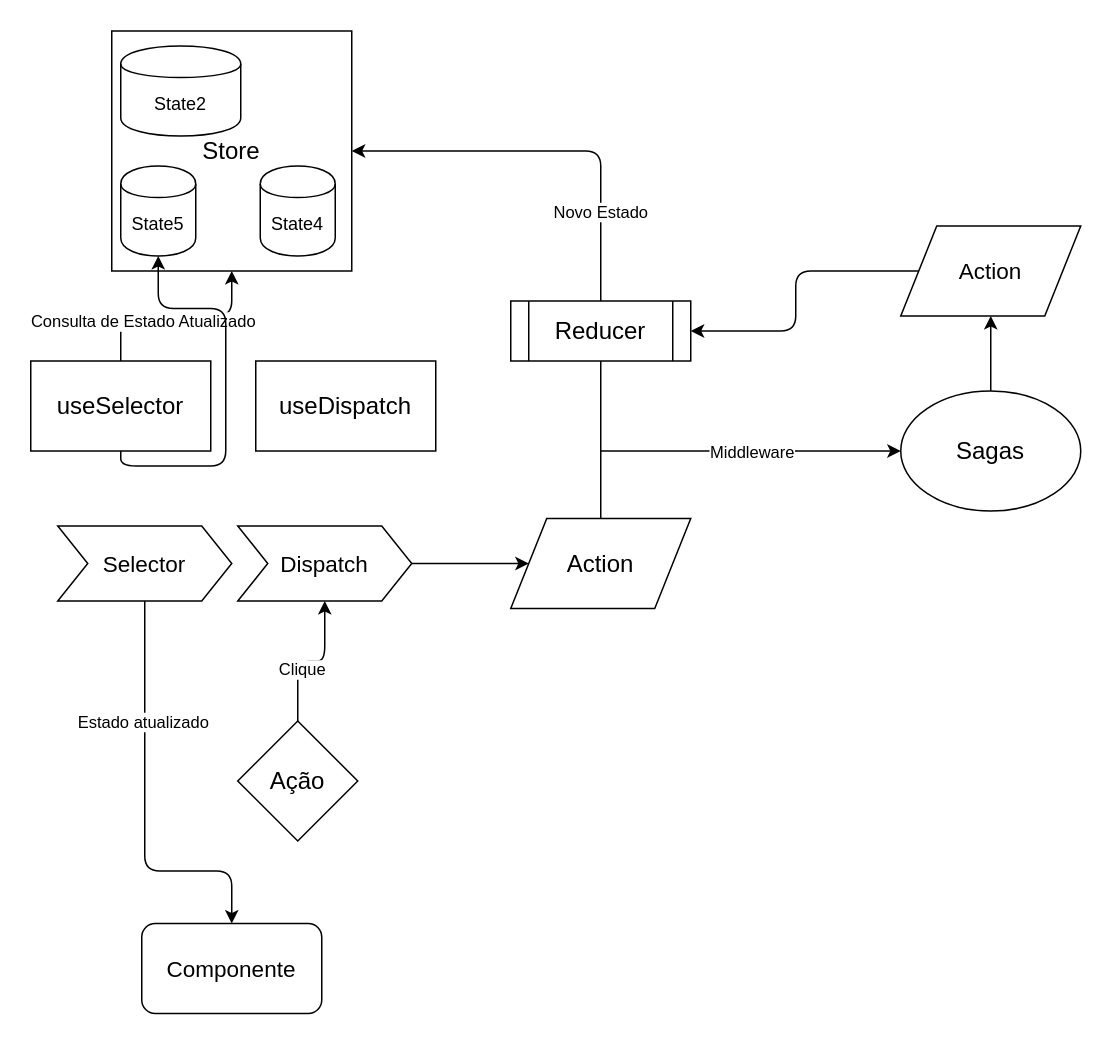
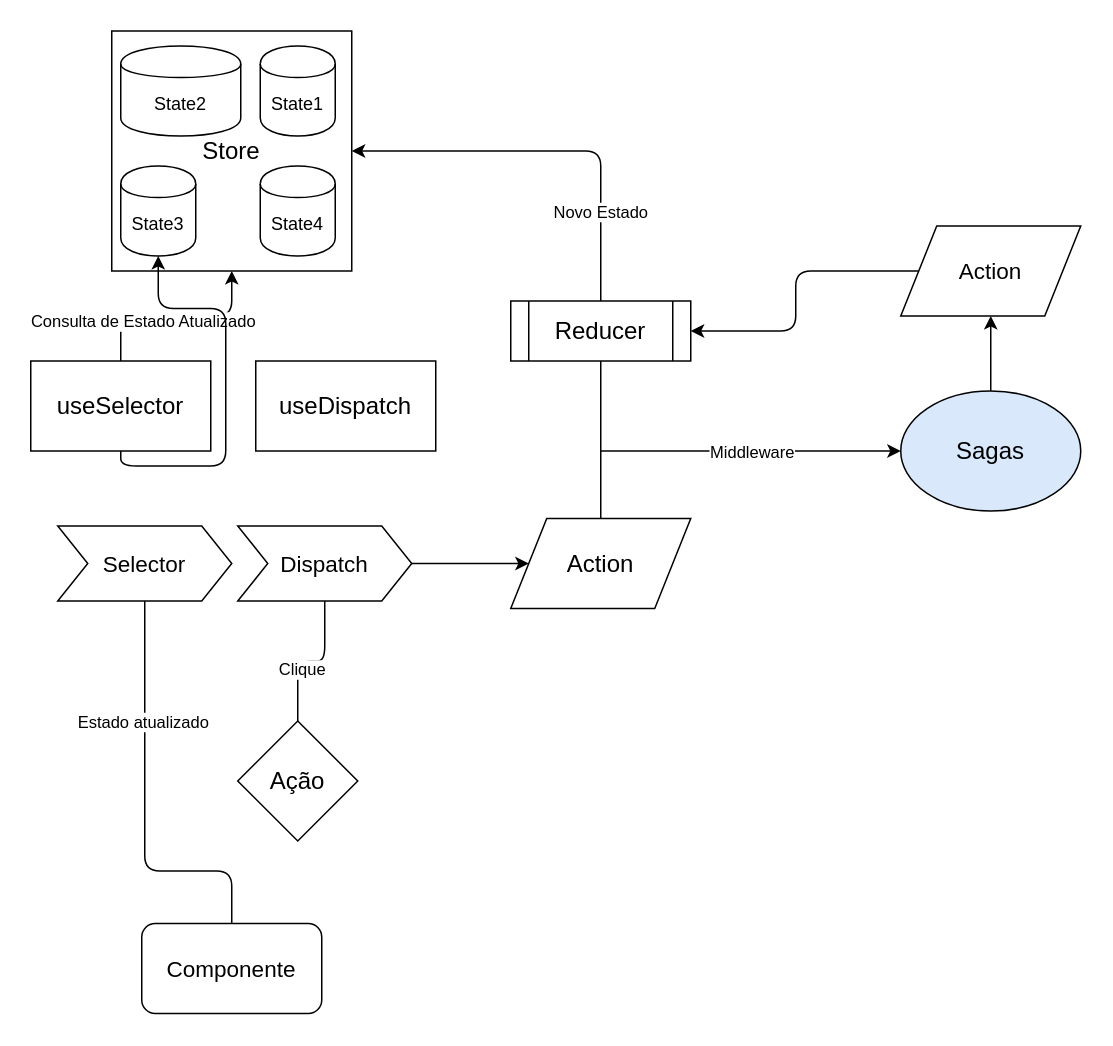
+ <mxCell id="20" value="State1" style="shape=cylinder;whiteSpace=wrap;html=1;boundedLbl=1;backgroundOutline=1;" parent="1" vertex="1"><mxGeometry x="173" y="30" width="50" height="60" as="geometry" /></mxCell>
- <mxCell id="22" value="State5&lt;br&gt;" style="shape=cylinder;whiteSpace=wrap;html=1;boundedLbl=1;backgroundOutline=1;" parent="1" vertex="1"><mxGeometry x="80" y="110" width="50" height="60" as="geometry" /></mxCell>
+ <mxCell id="22" value="State3&lt;br&gt;" style="shape=cylinder;whiteSpace=wrap;html=1;boundedLbl=1;backgroundOutline=1;" parent="1" vertex="1"><mxGeometry x="80" y="110" width="50" height="60" as="geometry" /></mxCell>
- <mxCell id="27" value="&lt;font style=&quot;font-size: 16px&quot;&gt;Sagas&lt;/font&gt;" style="ellipse;whiteSpace=wrap;html=1;" vertex="1" parent="1"><mxGeometry x="600" y="260" width="120" height="80" as="geometry" /></mxCell>
+ <mxCell id="27" value="&lt;font style=&quot;font-size: 16px&quot;&gt;Sagas&lt;/font&gt;" style="ellipse;whiteSpace=wrap;html=1;fillColor=#dae8fc;" vertex="1" parent="1"><mxGeometry x="600" y="260" width="120" height="80" as="geometry" /></mxCell>
- <mxCell id="7" value="" style="endArrow=classic;html=1;exitX=0.5;exitY=0;exitDx=0;exitDy=0;entryX=0.5;entryY=1;entryDx=0;entryDy=0;edgeStyle=orthogonalEdgeStyle;" parent="1" source="4" target="5" edge="1"><mxGeometry width="50" height="50" relative="1" as="geometry"><mxPoint x="130" y="420" as="sourcePoint" /><mxPoint x="180" y="370" as="targetPoint" /></mxGeometry></mxCell>
+ <mxCell id="7" value="" style="endArrow=none;html=1;exitX=0.5;exitY=0;exitDx=0;exitDy=0;entryX=0.5;entryY=1;entryDx=0;entryDy=0;edgeStyle=orthogonalEdgeStyle;" parent="1" source="4" target="5" edge="1"><mxGeometry width="50" height="50" relative="1" as="geometry"><mxPoint x="130" y="420" as="sourcePoint" /><mxPoint x="180" y="370" as="targetPoint" /></mxGeometry></mxCell>
- <mxCell id="14" value="" style="endArrow=classic;html=1;exitX=0.5;exitY=1;exitDx=0;exitDy=0;edgeStyle=orthogonalEdgeStyle;entryX=0.5;entryY=0;entryDx=0;entryDy=0;" parent="1" source="6" target="2" edge="1"><mxGeometry width="50" height="50" relative="1" as="geometry"><mxPoint x="130" y="260" as="sourcePoint" /><mxPoint x="96" y="530" as="targetPoint" /><Array as="points"><mxPoint x="96" y="580" /><mxPoint x="154" y="580" /></Array></mxGeometry></mxCell>
+ <mxCell id="14" value="" style="endArrow=none;html=1;exitX=0.5;exitY=1;exitDx=0;exitDy=0;edgeStyle=orthogonalEdgeStyle;entryX=0.5;entryY=0;entryDx=0;entryDy=0;" parent="1" source="6" target="2" edge="1"><mxGeometry width="50" height="50" relative="1" as="geometry"><mxPoint x="130" y="260" as="sourcePoint" /><mxPoint x="96" y="530" as="targetPoint" /><Array as="points"><mxPoint x="96" y="580" /><mxPoint x="154" y="580" /></Array></mxGeometry></mxCell>
